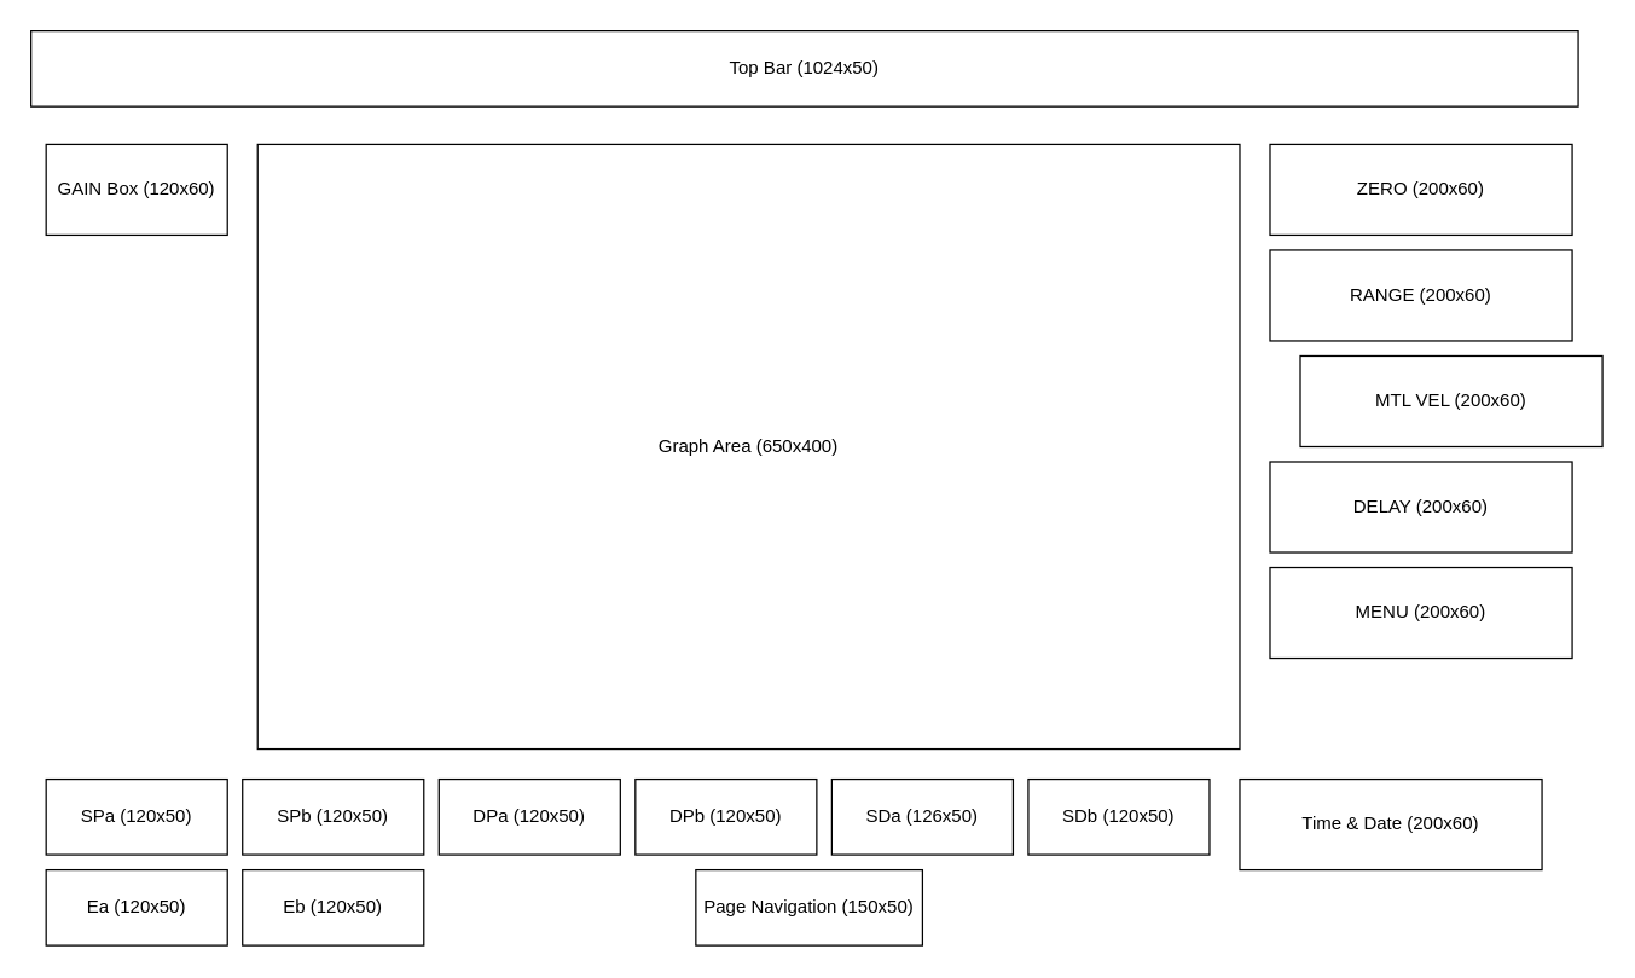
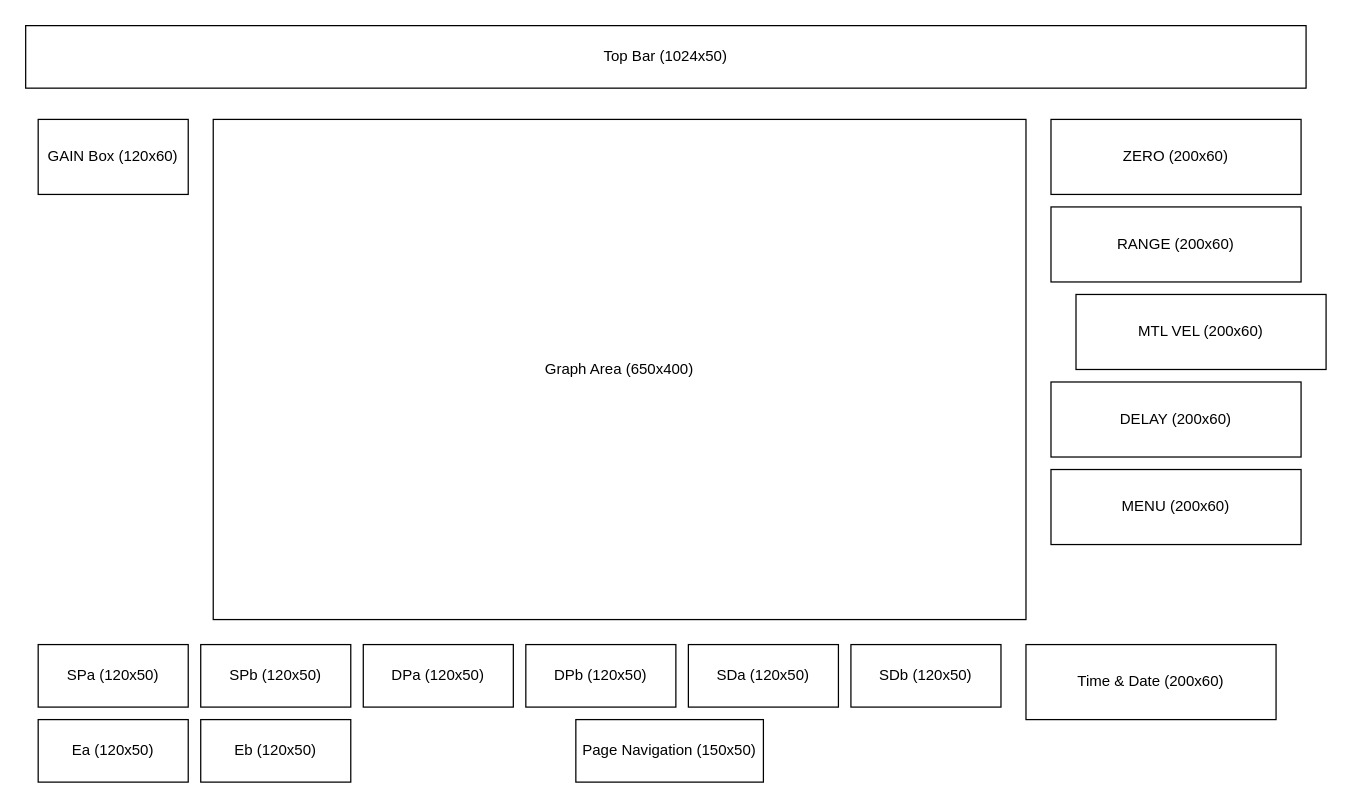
- <mxCell id="14" value="SDa (126x50)" style="shape=rectangle;whiteSpace=wrap;html=1;" vertex="1" parent="1"><mxGeometry x="550" y="515" width="120" height="50" as="geometry" /></mxCell>
+ <mxCell id="14" value="SDa (120x50)" style="shape=rectangle;whiteSpace=wrap;html=1;" vertex="1" parent="1"><mxGeometry x="550" y="515" width="120" height="50" as="geometry" /></mxCell>
